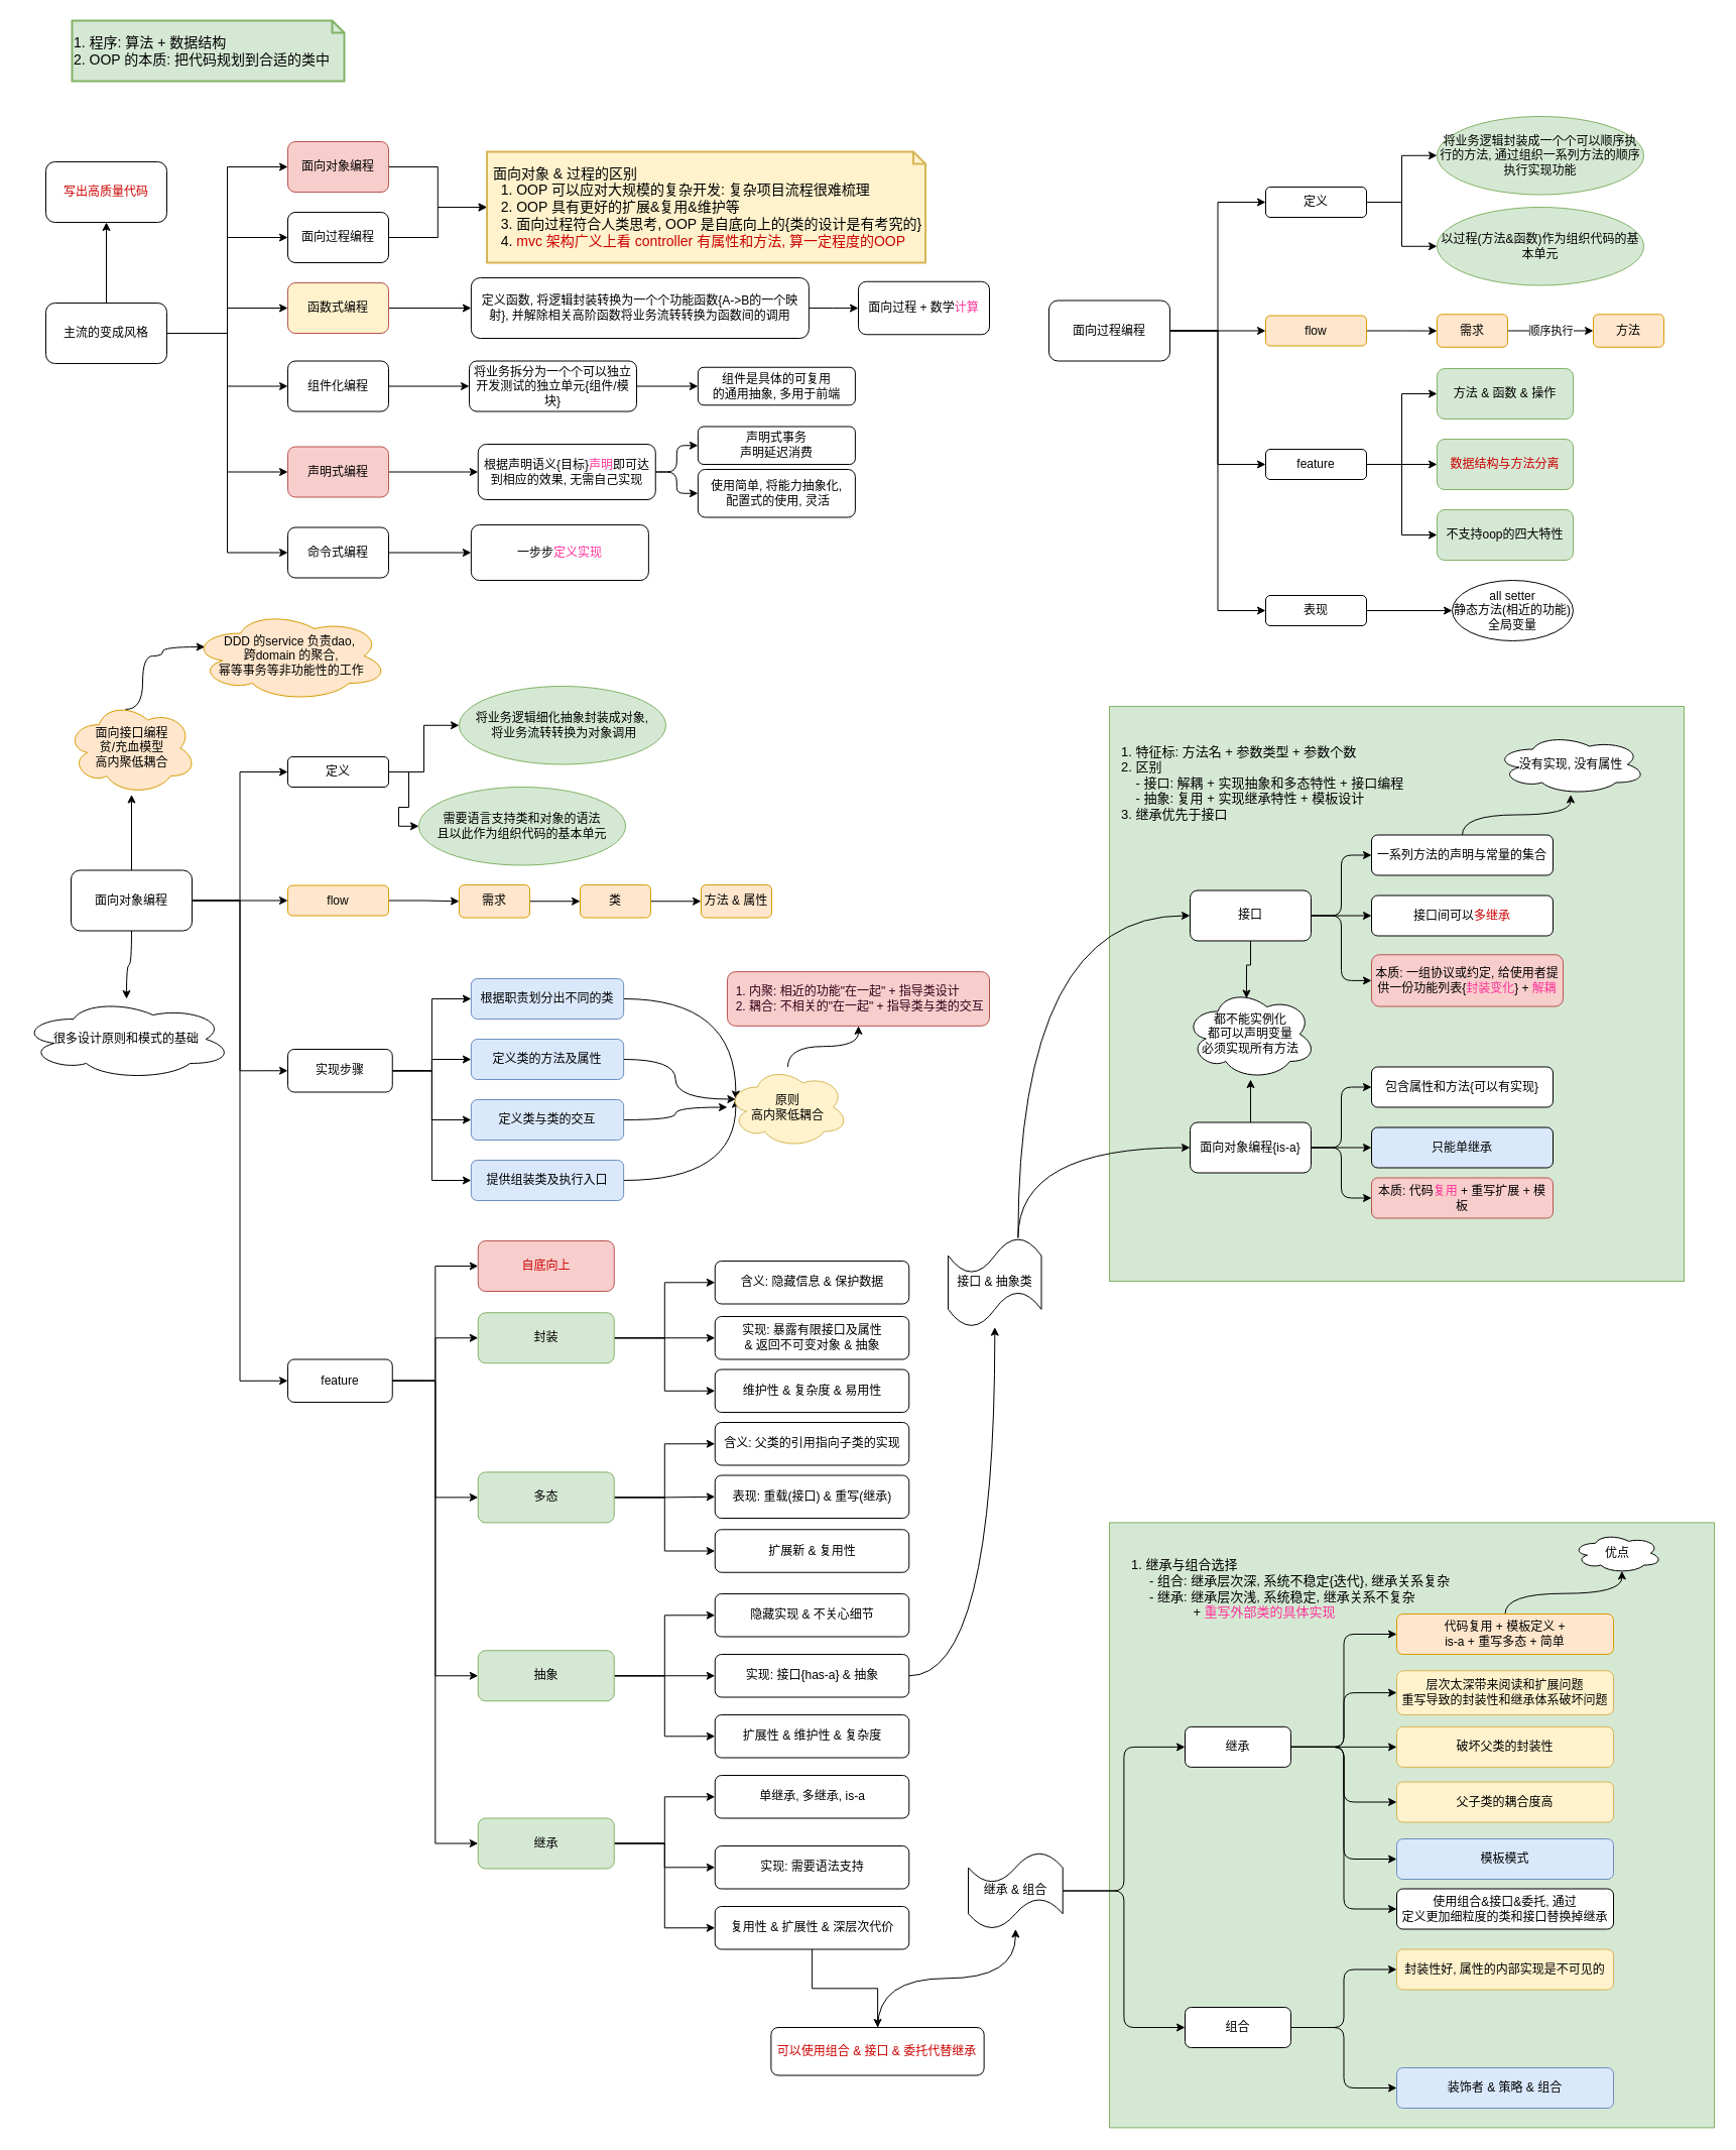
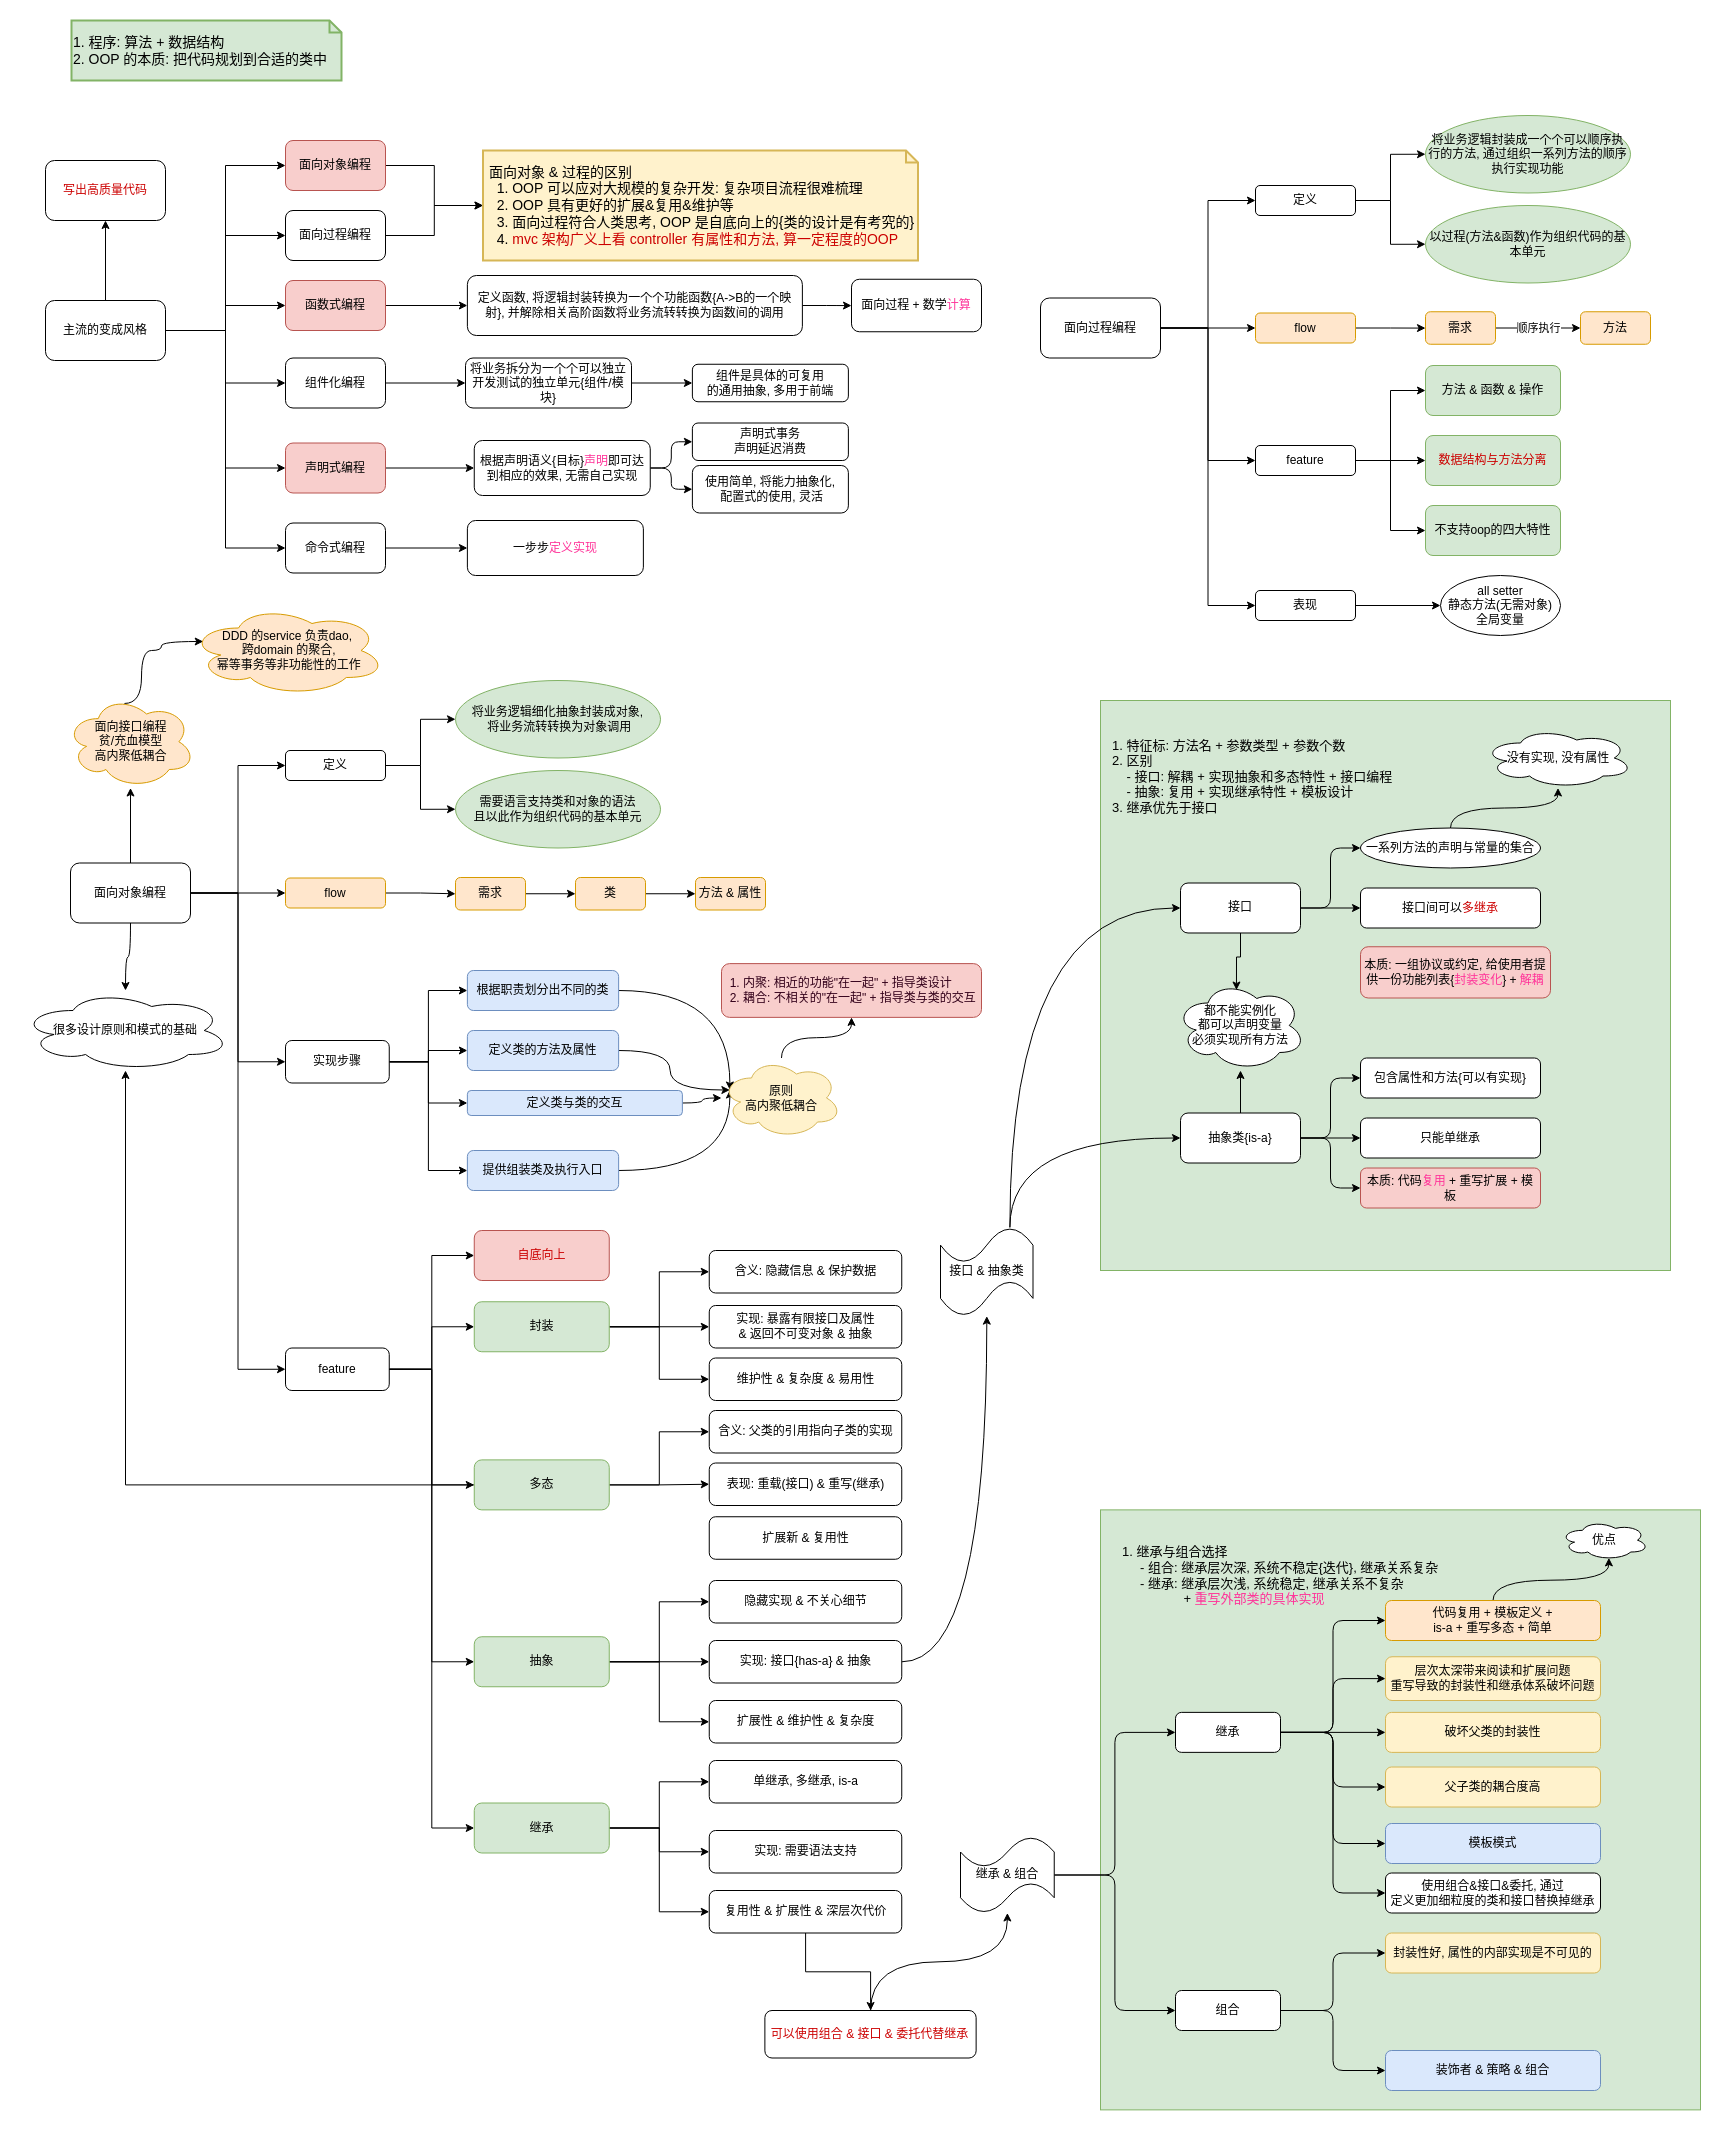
- <mxCell id="84" value="函数式编程" style="rounded=1;whiteSpace=wrap;html=1;fillColor=#fff2cc;strokeColor=#b85450;" parent="1" vertex="1"><mxGeometry x="285" y="280" width="100" height="50" as="geometry" /></mxCell>
+ <mxCell id="84" value="函数式编程" style="rounded=1;whiteSpace=wrap;html=1;fillColor=#f8cecc;strokeColor=#b85450;" parent="1" vertex="1"><mxGeometry x="285" y="280" width="100" height="50" as="geometry" /></mxCell>
- <mxCell id="95" value="all setter&lt;br&gt;静态方法(相近的功能)&lt;br&gt;全局变量" style="ellipse;whiteSpace=wrap;html=1;rounded=1;" parent="1" vertex="1"><mxGeometry x="1440" y="575" width="120" height="60" as="geometry" /></mxCell>
+ <mxCell id="95" value="all setter&lt;br&gt;静态方法(无需对象)&lt;br&gt;全局变量" style="ellipse;whiteSpace=wrap;html=1;rounded=1;" parent="1" vertex="1"><mxGeometry x="1440" y="575" width="120" height="60" as="geometry" /></mxCell>
- <mxCell id="33" value="需要语言支持类和对象的语法&lt;br&gt;且以此作为组织代码的基本单元" style="ellipse;whiteSpace=wrap;html=1;rounded=1;align=center;fillColor=#d5e8d4;strokeColor=#82b366;" parent="1" vertex="1"><mxGeometry x="415" y="780" width="205" height="77.5" as="geometry" /></mxCell>
+ <mxCell id="33" value="需要语言支持类和对象的语法&lt;br&gt;且以此作为组织代码的基本单元" style="ellipse;whiteSpace=wrap;html=1;rounded=1;align=center;fillColor=#d5e8d4;strokeColor=#82b366;" parent="1" vertex="1"><mxGeometry x="455" y="770" width="205" height="77.5" as="geometry" /></mxCell>
- <mxCell id="132" value="一系列方法的声明与常量的集合" style="whiteSpace=wrap;html=1;rounded=1;" parent="1" vertex="1"><mxGeometry x="1360" y="827.5" width="180" height="40" as="geometry" /></mxCell>
+ <mxCell id="132" value="一系列方法的声明与常量的集合" style="ellipse;whiteSpace=wrap;html=1;" parent="1" vertex="1"><mxGeometry x="1360" y="827.5" width="180" height="40" as="geometry" /></mxCell>
- <mxCell id="128" style="edgeStyle=orthogonalEdgeStyle;rounded=1;orthogonalLoop=1;jettySize=auto;html=1;entryX=0;entryY=0.5;entryDx=0;entryDy=0;" parent="1" source="130" target="135" edge="1"><mxGeometry relative="1" as="geometry" /></mxCell>
- <mxCell id="114" value="定义类与类的交互" style="rounded=1;whiteSpace=wrap;html=1;fillColor=#dae8fc;strokeColor=#6c8ebf;" parent="1" vertex="1"><mxGeometry x="466.88" y="1090" width="151.25" height="40" as="geometry" /></mxCell>
+ <mxCell id="114" value="定义类与类的交互" style="rounded=1;whiteSpace=wrap;html=1;fillColor=#dae8fc;strokeColor=#6c8ebf;" parent="1" vertex="1"><mxGeometry x="466.88" y="1090" width="215" height="25" as="geometry" /></mxCell>
- <mxCell id="143" value="只能单继承" style="whiteSpace=wrap;html=1;rounded=1;fillColor=#dae8fc;" parent="1" vertex="1"><mxGeometry x="1360" y="1117.5" width="180" height="40" as="geometry" /></mxCell>
+ <mxCell id="143" value="只能单继承" style="whiteSpace=wrap;html=1;rounded=1;" parent="1" vertex="1"><mxGeometry x="1360" y="1117.5" width="180" height="40" as="geometry" /></mxCell>
- <mxCell id="140" value="面向对象编程{is-a}" style="whiteSpace=wrap;html=1;rounded=1;" parent="1" vertex="1"><mxGeometry x="1180" y="1112.51" width="120" height="49.99" as="geometry" /></mxCell>
+ <mxCell id="140" value="抽象类{is-a}" style="whiteSpace=wrap;html=1;rounded=1;" parent="1" vertex="1"><mxGeometry x="1180" y="1112.51" width="120" height="49.99" as="geometry" /></mxCell>
- <mxCell id="75" style="edgeStyle=orthogonalEdgeStyle;rounded=0;orthogonalLoop=1;jettySize=auto;html=1;entryX=0;entryY=0.5;entryDx=0;entryDy=0;" parent="1" source="76" target="96" edge="1"><mxGeometry relative="1" as="geometry" /></mxCell>
+ <mxCell id="75" style="edgeStyle=orthogonalEdgeStyle;rounded=0;orthogonalLoop=1;jettySize=auto;html=1;" parent="1" source="76" target="184" edge="1"><mxGeometry relative="1" as="geometry" /></mxCell>
